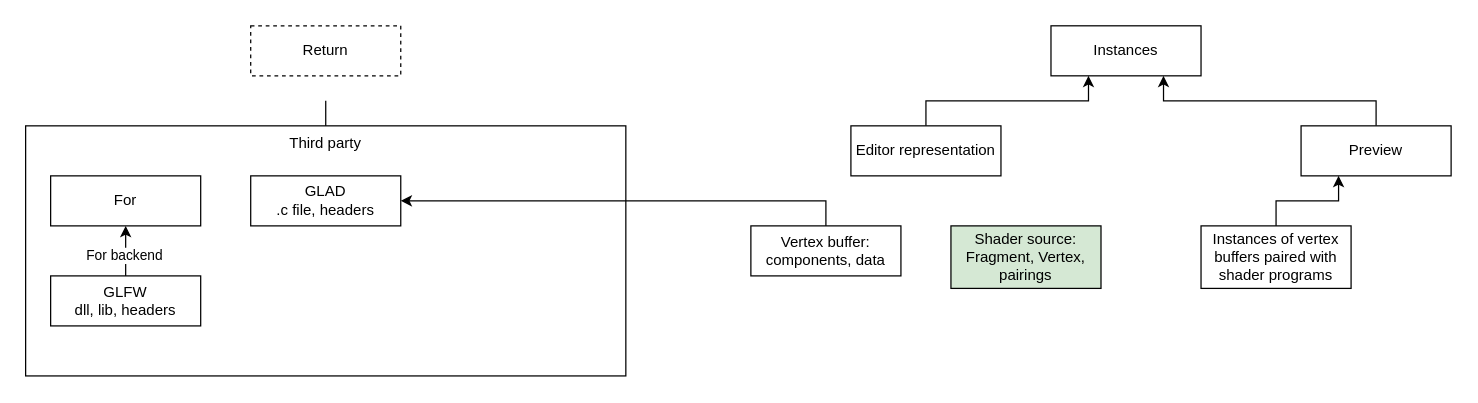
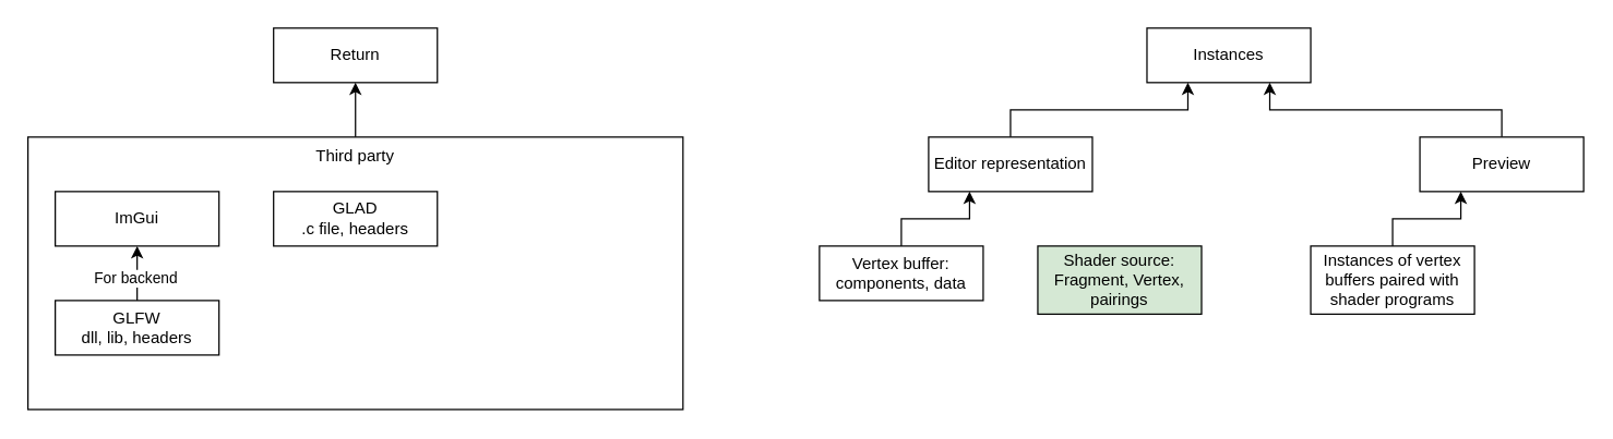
- <mxCell id="4" value="Return" style="rounded=0;whiteSpace=wrap;html=1;dashed=1;" parent="1" vertex="1"><mxGeometry x="200" y="20" width="120" height="40" as="geometry" /></mxCell>
+ <mxCell id="4" value="Return" style="rounded=0;whiteSpace=wrap;html=1;" parent="1" vertex="1"><mxGeometry x="200" y="20" width="120" height="40" as="geometry" /></mxCell>
- <mxCell id="2" style="edgeStyle=orthogonalEdgeStyle;rounded=0;orthogonalLoop=1;jettySize=auto;html=1;exitX=0.5;exitY=0;exitDx=0;exitDy=0;" parent="1" source="3" target="5" edge="1"><mxGeometry relative="1" as="geometry" /></mxCell>
+ <mxCell id="2" style="edgeStyle=orthogonalEdgeStyle;rounded=0;orthogonalLoop=1;jettySize=auto;html=1;exitX=0.5;exitY=0;exitDx=0;exitDy=0;entryX=0.5;entryY=1;entryDx=0;entryDy=0;" parent="1" source="3" target="4" edge="1"><mxGeometry relative="1" as="geometry" /></mxCell>
- <mxCell id="9" value="For" style="rounded=0;whiteSpace=wrap;html=1;" parent="1" vertex="1"><mxGeometry x="40" y="140" width="120" height="40" as="geometry" /></mxCell>
+ <mxCell id="9" value="ImGui" style="rounded=0;whiteSpace=wrap;html=1;" parent="1" vertex="1"><mxGeometry x="40" y="140" width="120" height="40" as="geometry" /></mxCell>
- <mxCell id="13" style="edgeStyle=orthogonalEdgeStyle;rounded=0;orthogonalLoop=1;jettySize=auto;html=1;exitX=0.5;exitY=0;exitDx=0;exitDy=0;" edge="1" parent="1" source="14" target="5"><mxGeometry relative="1" as="geometry" /></mxCell>
+ <mxCell id="13" style="edgeStyle=orthogonalEdgeStyle;rounded=0;orthogonalLoop=1;jettySize=auto;html=1;exitX=0.5;exitY=0;exitDx=0;exitDy=0;entryX=0.25;entryY=1;entryDx=0;entryDy=0;" edge="1" parent="1" source="14" target="12"><mxGeometry relative="1" as="geometry" /></mxCell>
